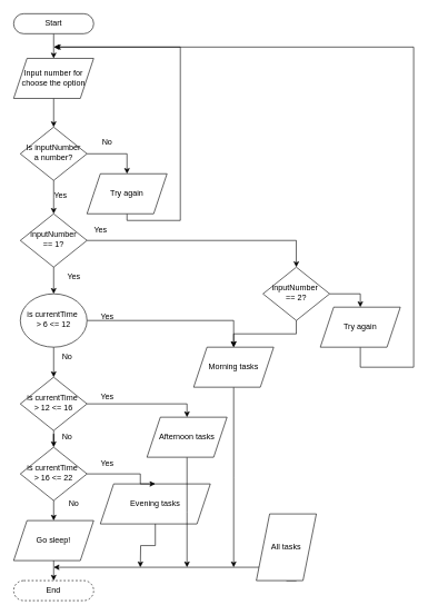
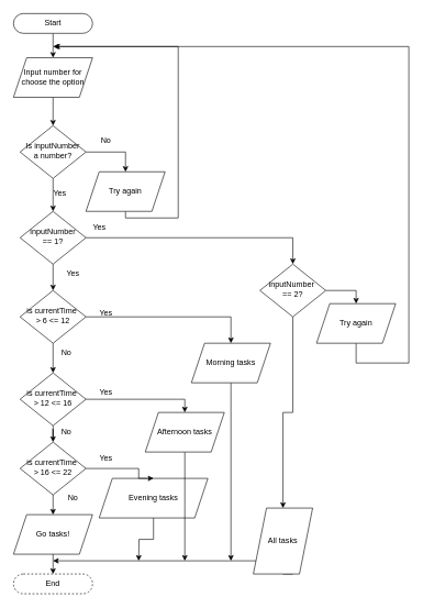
- <mxCell id="29" value="is currentTime&amp;nbsp;&lt;div&gt;&amp;gt; 6 &amp;lt;= 12&lt;/div&gt;" style="ellipse;whiteSpace=wrap;html=1;shadow=0;fontFamily=Helvetica;fontSize=12;align=center;strokeWidth=1;spacing=6;spacingTop=-4;" vertex="1" parent="1"><mxGeometry x="30" y="440" width="100" height="80" as="geometry" /></mxCell>
+ <mxCell id="29" value="is currentTime&amp;nbsp;&lt;div&gt;&amp;gt; 6 &amp;lt;= 12&lt;/div&gt;" style="rhombus;whiteSpace=wrap;html=1;shadow=0;fontFamily=Helvetica;fontSize=12;align=center;strokeWidth=1;spacing=6;spacingTop=-4;" vertex="1" parent="1"><mxGeometry x="30" y="440" width="100" height="80" as="geometry" /></mxCell>
- <mxCell id="16" style="edgeStyle=orthogonalEdgeStyle;rounded=0;orthogonalLoop=1;jettySize=auto;html=1;exitX=0.5;exitY=1;exitDx=0;exitDy=0;" edge="1" parent="1" source="18" target="39"><mxGeometry relative="1" as="geometry" /></mxCell>
+ <mxCell id="16" style="edgeStyle=orthogonalEdgeStyle;rounded=0;orthogonalLoop=1;jettySize=auto;html=1;exitX=0.5;exitY=1;exitDx=0;exitDy=0;entryX=0.5;entryY=0;entryDx=0;entryDy=0;" edge="1" parent="1" source="18" target="46"><mxGeometry relative="1" as="geometry" /></mxCell>
- <mxCell id="20" value="Go sleep!" style="shape=parallelogram;perimeter=parallelogramPerimeter;whiteSpace=wrap;html=1;fixedSize=1;" parent="1" vertex="1"><mxGeometry x="20" y="780" width="120" height="60" as="geometry" /></mxCell>
+ <mxCell id="20" value="Go tasks!" style="shape=parallelogram;perimeter=parallelogramPerimeter;whiteSpace=wrap;html=1;fixedSize=1;" parent="1" vertex="1"><mxGeometry x="20" y="780" width="120" height="60" as="geometry" /></mxCell>
